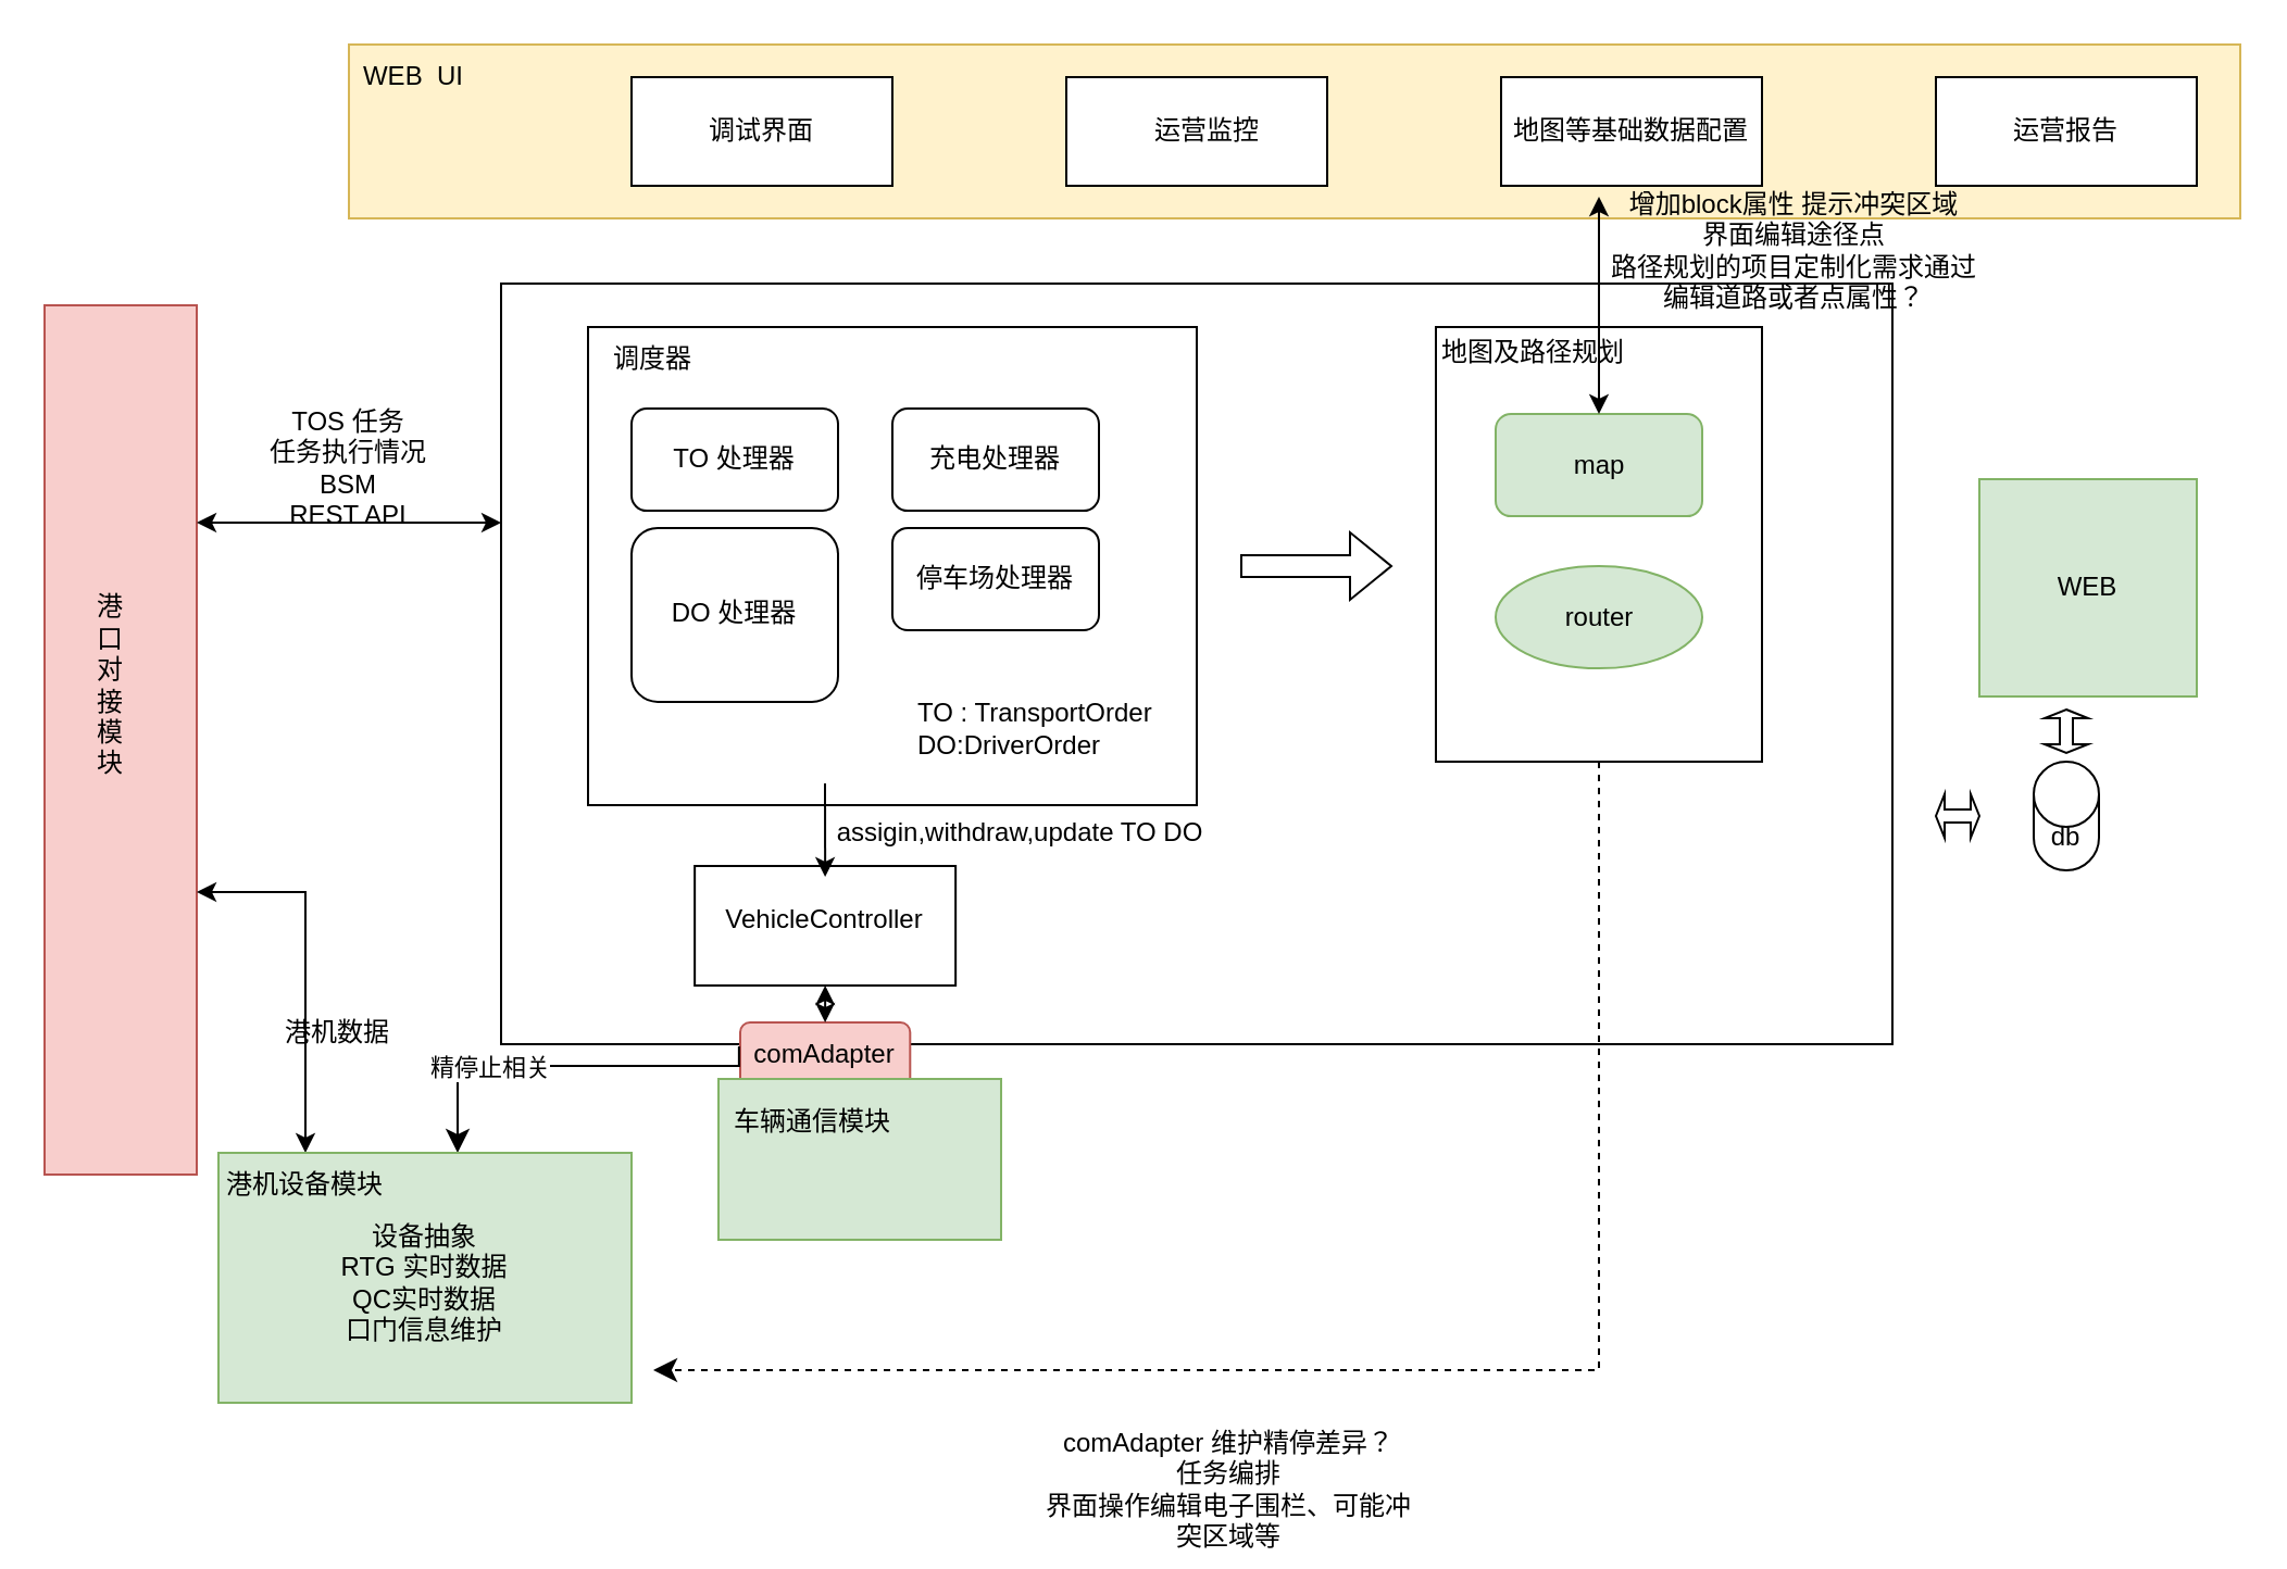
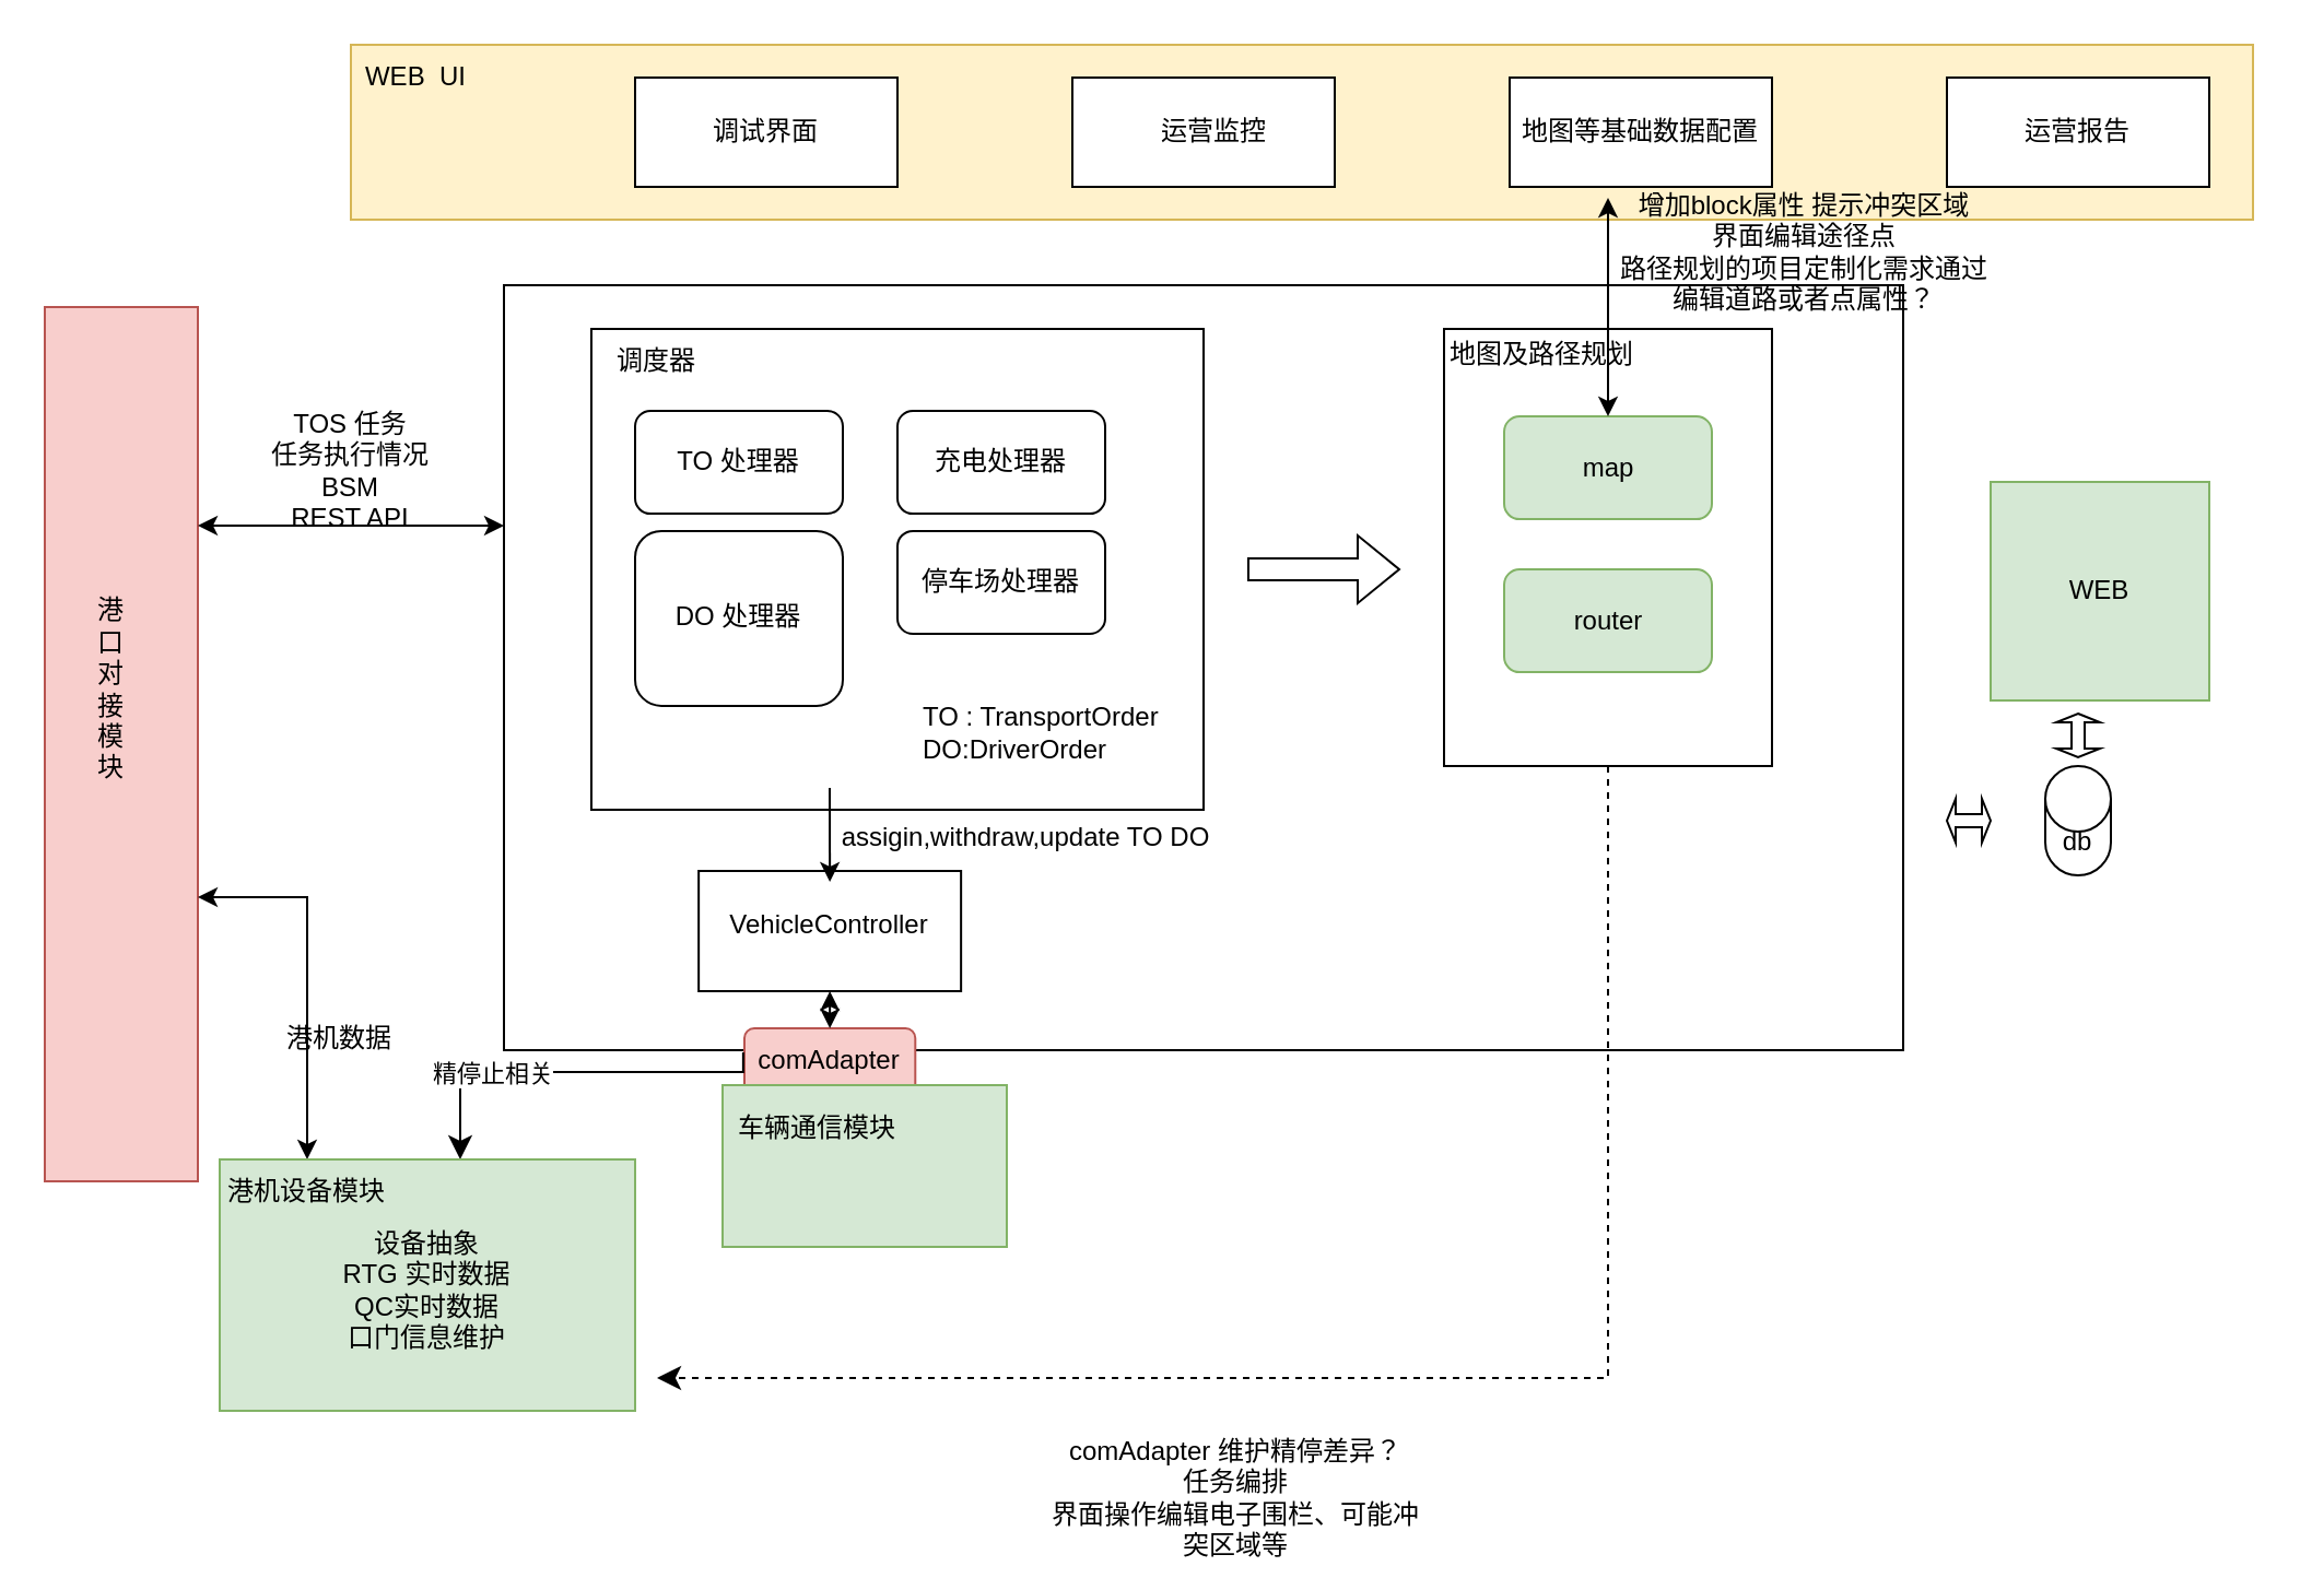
- <mxCell id="30" value="router" style="ellipse;whiteSpace=wrap;html=1;fillColor=#d5e8d4;strokeColor=#82b366;" parent="26" vertex="1"><mxGeometry x="37.5" y="117.04" width="95" height="47.04" as="geometry" /></mxCell>
+ <mxCell id="30" value="router" style="rounded=1;whiteSpace=wrap;html=1;fillColor=#d5e8d4;strokeColor=#82b366;" parent="26" vertex="1"><mxGeometry x="37.5" y="117.04" width="95" height="47.04" as="geometry" /></mxCell>
